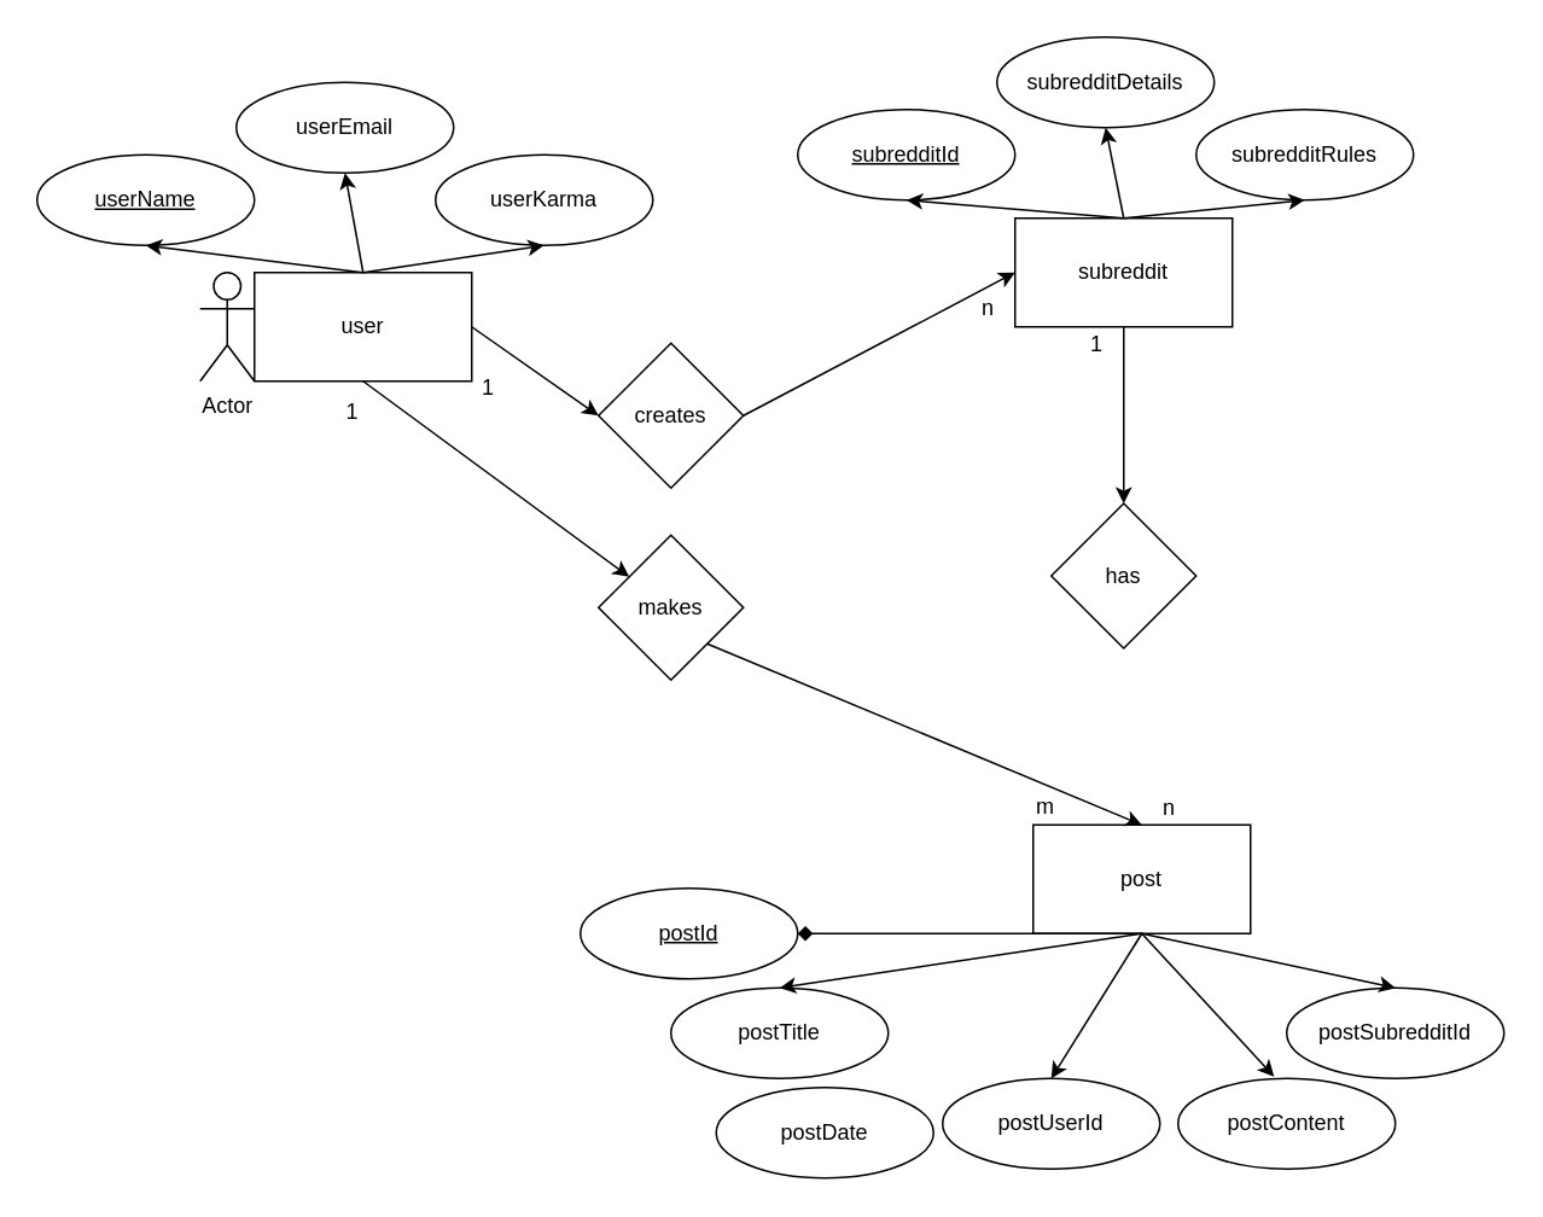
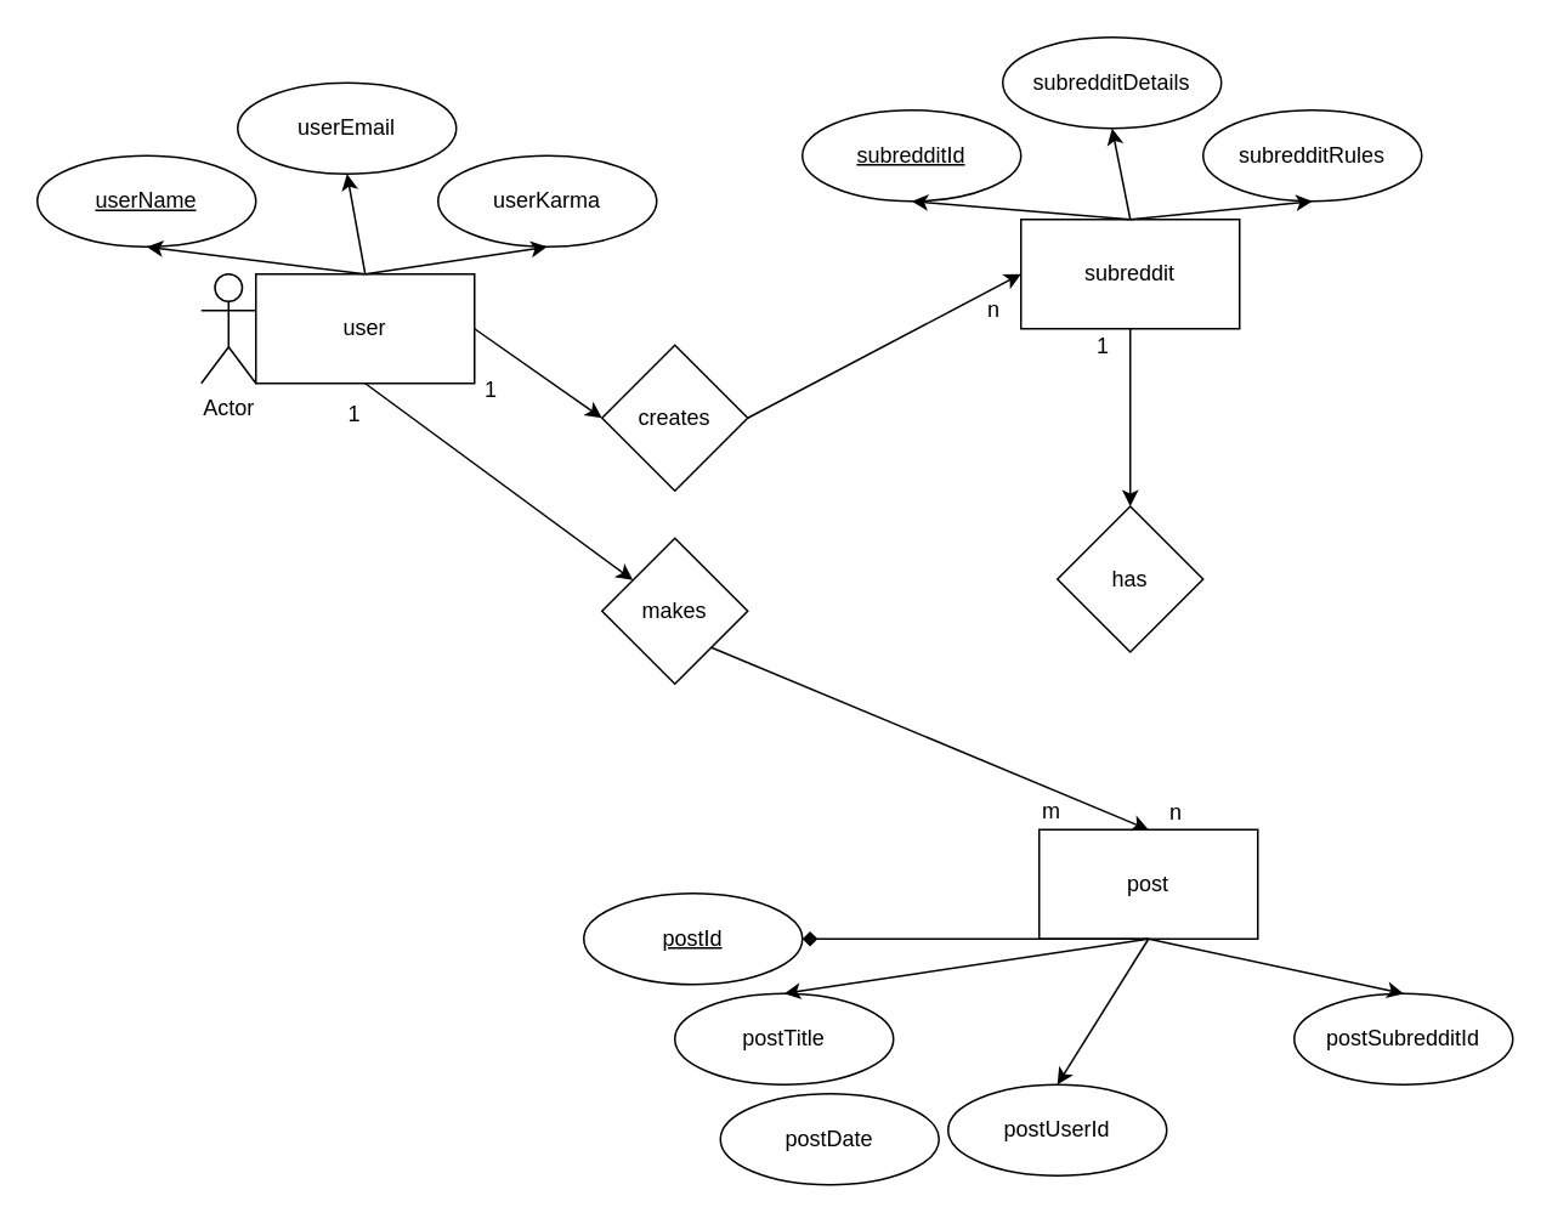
- <mxCell id="24" value="" style="endArrow=classic;html=1;exitX=0.5;exitY=1;exitDx=0;exitDy=0;entryX=0.442;entryY=-0.02;entryDx=0;entryDy=0;entryPerimeter=0;" parent="1" source="4" target="8" edge="1"><mxGeometry width="50" height="50" relative="1" as="geometry"><mxPoint x="125" y="645" as="sourcePoint" /><mxPoint x="175" y="595" as="targetPoint" /></mxGeometry></mxCell>
- <mxCell id="8" value="postContent" style="ellipse;whiteSpace=wrap;html=1;" parent="1" vertex="1"><mxGeometry x="650" y="595" width="120" height="50" as="geometry" /></mxCell>
